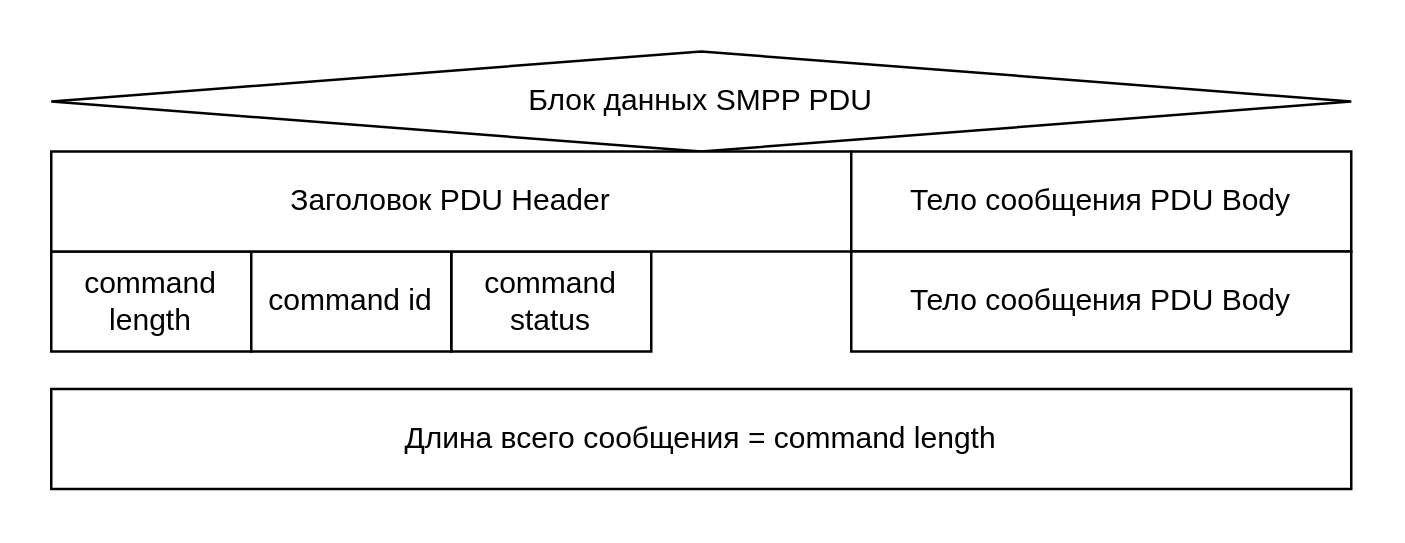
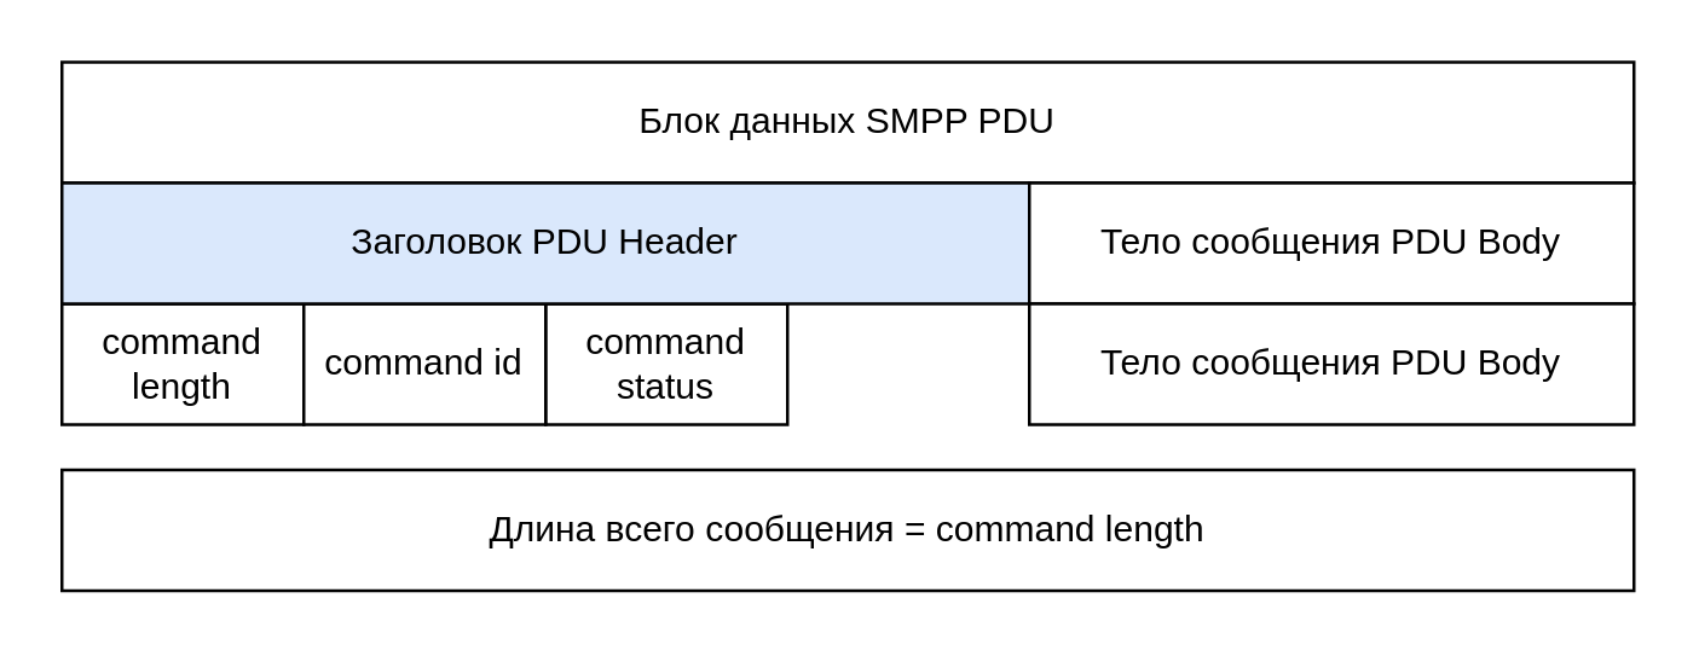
- <mxCell id="2" value="Блок данных SMPP PDU" style="rhombus;whiteSpace=wrap;html=1;" vertex="1" parent="1"><mxGeometry x="20" y="20" width="520" height="40" as="geometry" /></mxCell>
+ <mxCell id="2" value="Блок данных SMPP PDU" style="rounded=0;whiteSpace=wrap;html=1;" vertex="1" parent="1"><mxGeometry x="20" y="20" width="520" height="40" as="geometry" /></mxCell>
- <mxCell id="6" value="Заголовок PDU Header" style="rounded=0;whiteSpace=wrap;html=1;" vertex="1" parent="1"><mxGeometry x="20" y="60" width="320" height="40" as="geometry" /></mxCell>
+ <mxCell id="6" value="Заголовок PDU Header" style="rounded=0;whiteSpace=wrap;html=1;fillColor=#dae8fc;" vertex="1" parent="1"><mxGeometry x="20" y="60" width="320" height="40" as="geometry" /></mxCell>
